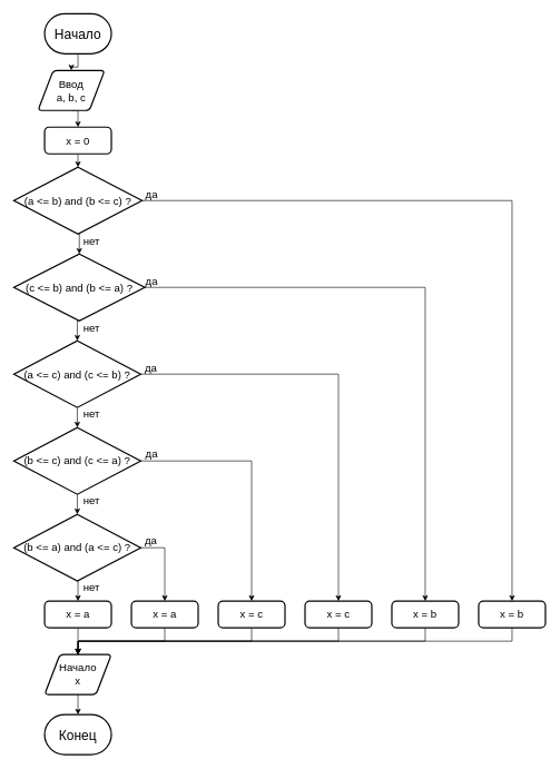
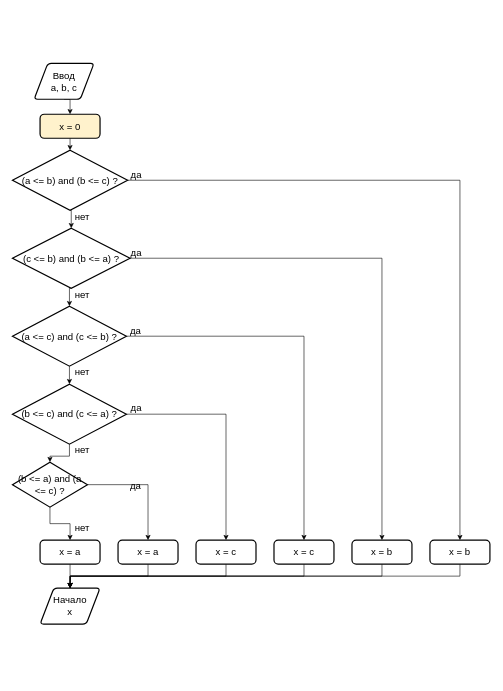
- <mxCell id="3" value="&lt;font style=&quot;font-size: 20px&quot;&gt;Начало&lt;/font&gt;" style="strokeWidth=2;html=1;shape=mxgraph.flowchart.terminator;whiteSpace=wrap;" parent="1" vertex="1"><mxGeometry x="66" y="20" width="100" height="60" as="geometry" /></mxCell>
- <mxCell id="2" style="edgeStyle=orthogonalEdgeStyle;rounded=0;orthogonalLoop=1;jettySize=auto;html=1;exitX=0.5;exitY=1;exitDx=0;exitDy=0;exitPerimeter=0;fontSize=16;" edge="1" parent="1" source="3" target="6"><mxGeometry relative="1" as="geometry" /></mxCell>
- <mxCell id="8" value="x = 0" style="rounded=1;whiteSpace=wrap;html=1;absoluteArcSize=1;arcSize=14;strokeWidth=2;fontSize=16;" vertex="1" parent="1"><mxGeometry x="66" y="190" width="100" height="40" as="geometry" /></mxCell>
+ <mxCell id="8" value="x = 0" style="rounded=1;whiteSpace=wrap;html=1;absoluteArcSize=1;arcSize=14;strokeWidth=2;fontSize=16;fillColor=#fff2cc;" vertex="1" parent="1"><mxGeometry x="66" y="190" width="100" height="40" as="geometry" /></mxCell>
- <mxCell id="20" value="(b &amp;lt;= a) and (a &amp;lt;= c) ?" style="strokeWidth=2;html=1;shape=mxgraph.flowchart.decision;whiteSpace=wrap;fontSize=16;" vertex="1" parent="1"><mxGeometry x="20" y="770" width="190" height="100" as="geometry" /></mxCell>
+ <mxCell id="20" value="(b &amp;lt;= a) and (a &amp;lt;= c) ?" style="strokeWidth=2;html=1;shape=mxgraph.flowchart.decision;whiteSpace=wrap;fontSize=16;" vertex="1" parent="1"><mxGeometry x="20" y="770" width="125" height="75" as="geometry" /></mxCell>
- <mxCell id="24" style="edgeStyle=orthogonalEdgeStyle;rounded=0;orthogonalLoop=1;jettySize=auto;html=1;exitX=0.5;exitY=1;exitDx=0;exitDy=0;entryX=0.5;entryY=0;entryDx=0;entryDy=0;entryPerimeter=0;fontSize=16;" edge="1" parent="1" source="25" target="4"><mxGeometry relative="1" as="geometry" /></mxCell>
- <mxCell id="4" value="Конец" style="strokeWidth=2;html=1;shape=mxgraph.flowchart.terminator;whiteSpace=wrap;fontSize=20;" parent="1" vertex="1"><mxGeometry x="66" y="1070" width="100" height="60" as="geometry" /></mxCell>
